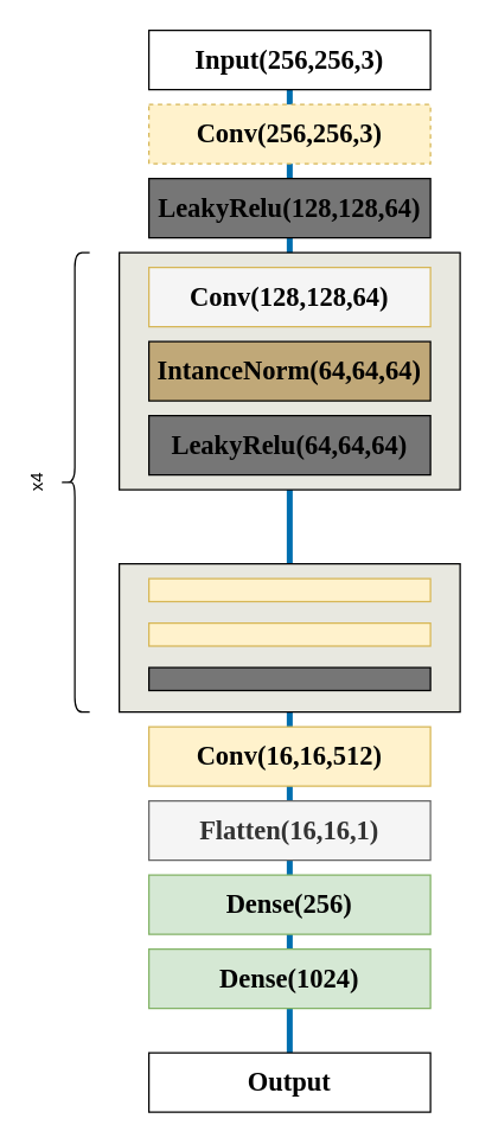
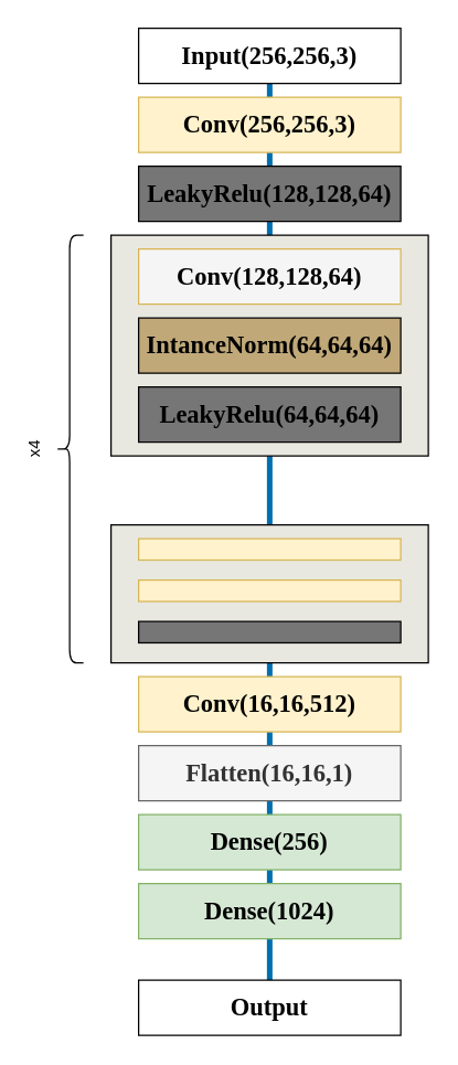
- <mxCell id="5" value="&lt;h5&gt;&lt;font face=&quot;Times New Roman&quot;&gt;&lt;span style=&quot;font-size: 18px;&quot;&gt;Conv(256,256,3)&lt;/span&gt;&lt;/font&gt;&lt;/h5&gt;" style="rounded=0;whiteSpace=wrap;html=1;fillColor=#fff2cc;strokeColor=#d6b656;dashed=1;" parent="1" vertex="1"><mxGeometry x="100" y="70" width="190" height="40" as="geometry" /></mxCell>
+ <mxCell id="5" value="&lt;h5&gt;&lt;font face=&quot;Times New Roman&quot;&gt;&lt;span style=&quot;font-size: 18px;&quot;&gt;Conv(256,256,3)&lt;/span&gt;&lt;/font&gt;&lt;/h5&gt;" style="rounded=0;whiteSpace=wrap;html=1;fillColor=#fff2cc;strokeColor=#d6b656;" parent="1" vertex="1"><mxGeometry x="100" y="70" width="190" height="40" as="geometry" /></mxCell>
